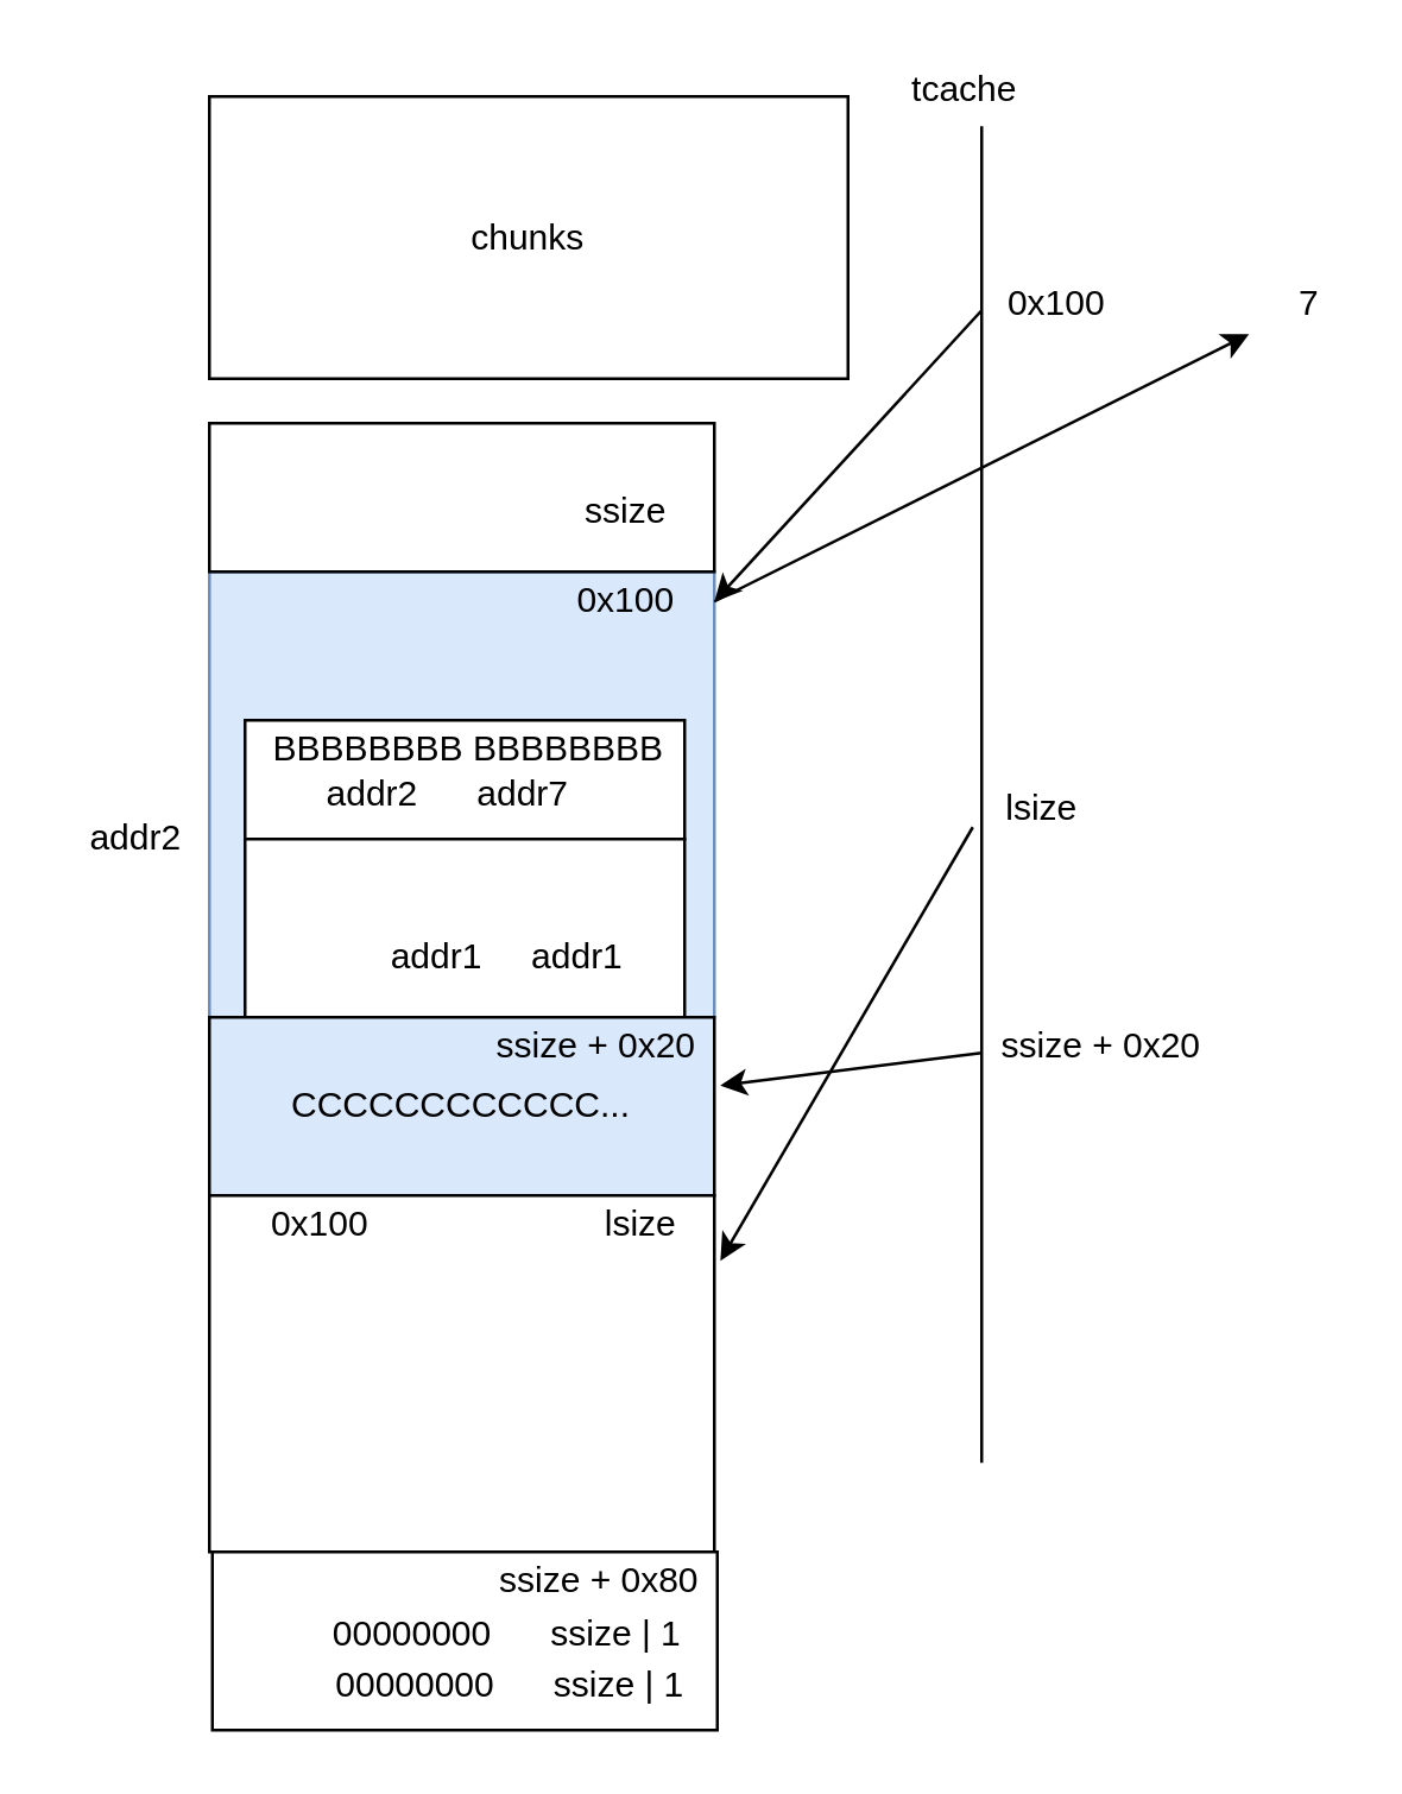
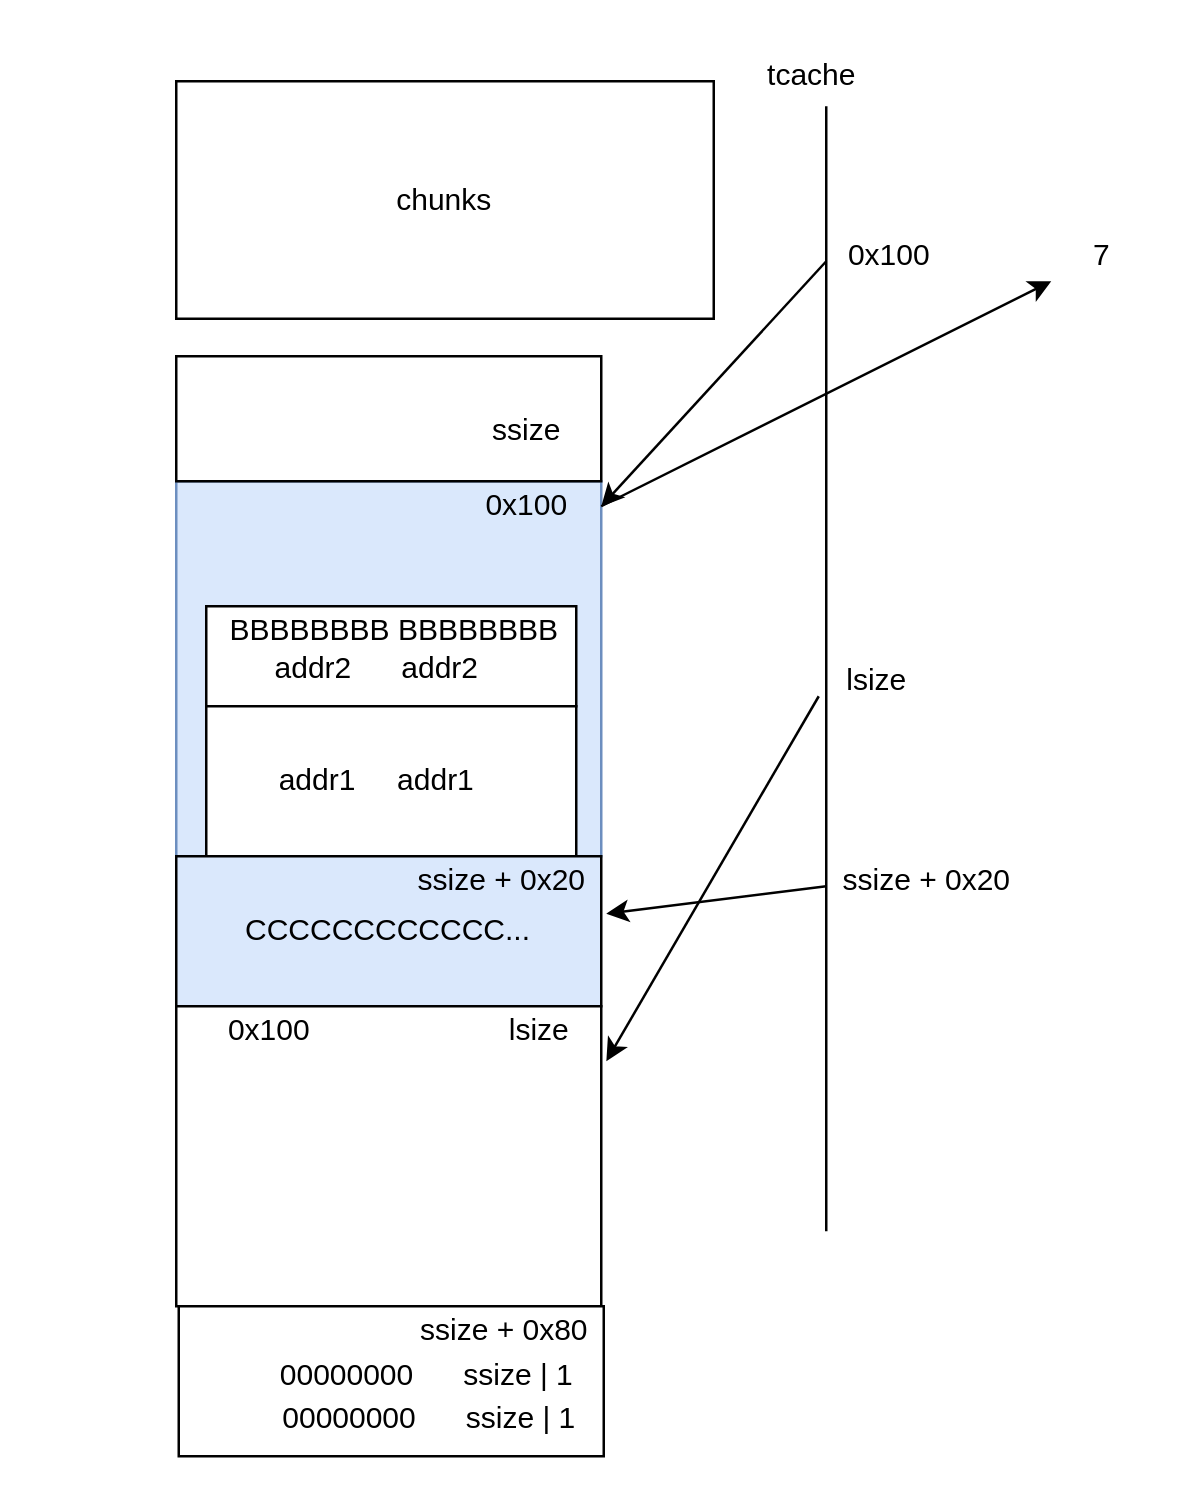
- <mxCell id="9" value="addr2&amp;nbsp; &amp;nbsp; &amp;nbsp; addr7" style="text;html=1;align=center;verticalAlign=middle;resizable=0;points=[];autosize=1;" vertex="1" parent="1"><mxGeometry x="100" y="257" width="100" height="20" as="geometry" /></mxCell>
+ <mxCell id="9" value="addr2&amp;nbsp; &amp;nbsp; &amp;nbsp; addr2" style="text;html=1;align=center;verticalAlign=middle;resizable=0;points=[];autosize=1;" vertex="1" parent="1"><mxGeometry x="100" y="257" width="100" height="20" as="geometry" /></mxCell>
- <mxCell id="16" value="addr2" style="text;html=1;align=center;verticalAlign=middle;resizable=0;points=[];autosize=1;" vertex="1" parent="1"><mxGeometry x="20" y="272" width="50" height="20" as="geometry" /></mxCell>
- <mxCell id="11" value="addr1&amp;nbsp; &amp;nbsp; &amp;nbsp;addr1" style="text;html=1;align=center;verticalAlign=middle;resizable=0;points=[];autosize=1;" vertex="1" parent="1"><mxGeometry x="125" y="312" width="90" height="20" as="geometry" /></mxCell>
+ <mxCell id="11" value="addr1&amp;nbsp; &amp;nbsp; &amp;nbsp;addr1" style="text;html=1;align=center;verticalAlign=middle;resizable=0;points=[];autosize=1;" vertex="1" parent="1"><mxGeometry x="105" y="302" width="90" height="20" as="geometry" /></mxCell>
